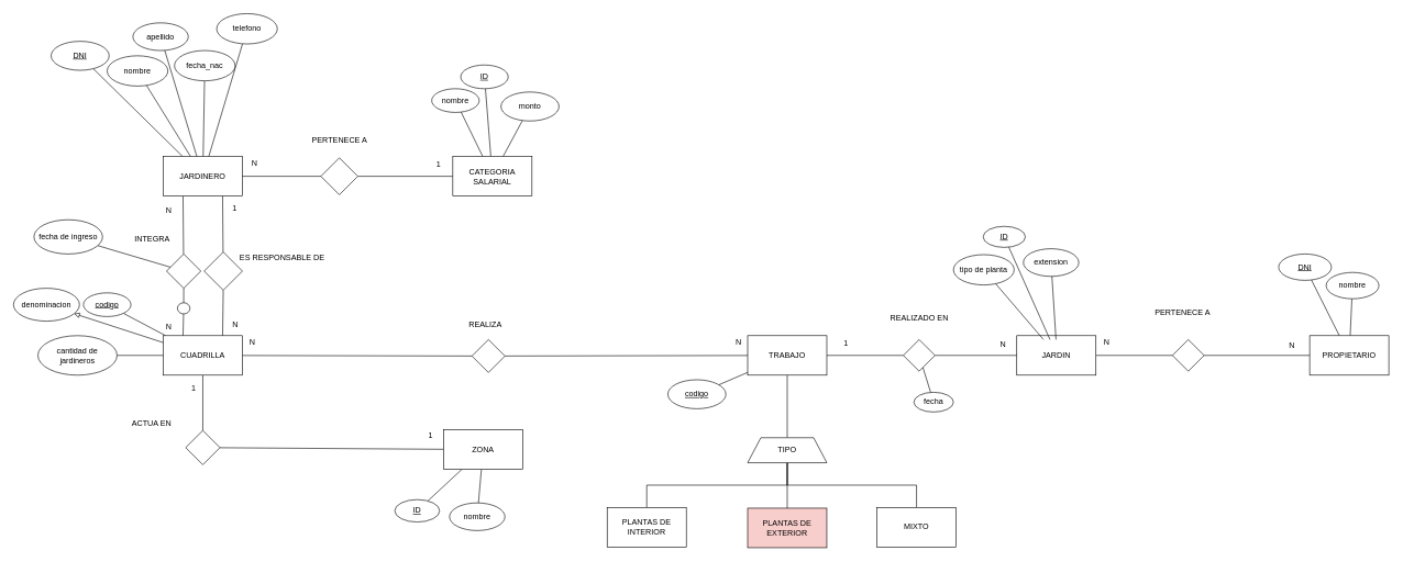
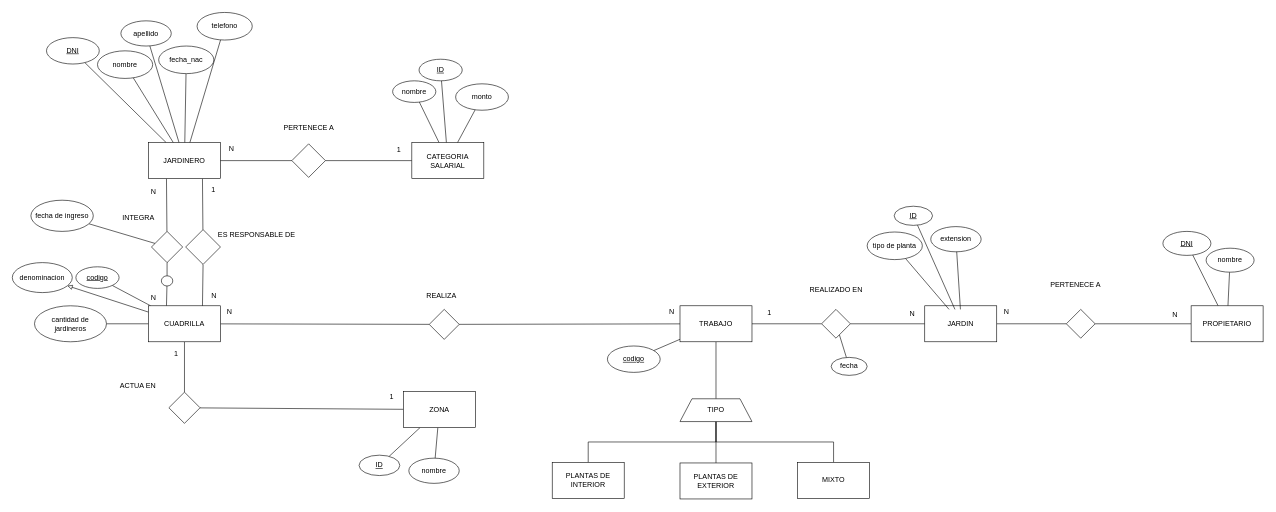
- <mxCell id="71" value="PLANTAS DE EXTERIOR" style="whiteSpace=wrap;html=1;fillColor=#f8cecc;" vertex="1" parent="1"><mxGeometry x="1133" y="771" width="120" height="60" as="geometry" /></mxCell>
+ <mxCell id="71" value="PLANTAS DE EXTERIOR" style="whiteSpace=wrap;html=1;" vertex="1" parent="1"><mxGeometry x="1133" y="771" width="120" height="60" as="geometry" /></mxCell>
